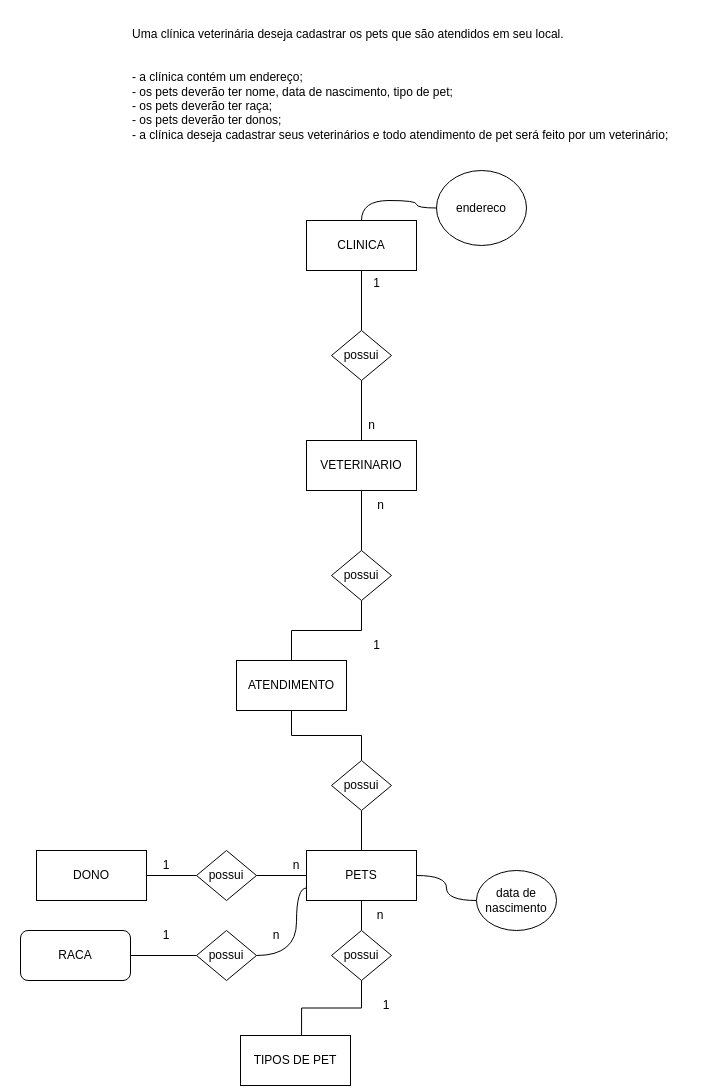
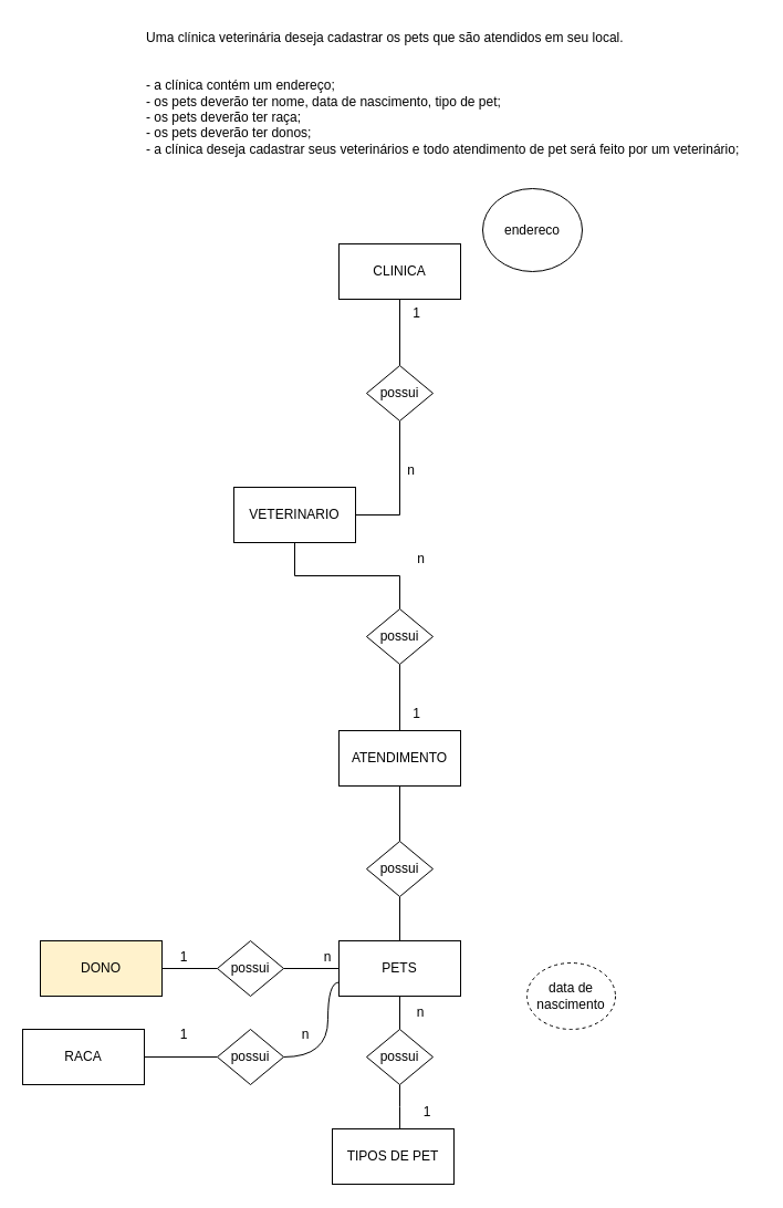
- <mxCell id="5" style="edgeStyle=orthogonalEdgeStyle;rounded=0;orthogonalLoop=1;jettySize=auto;html=1;entryX=0.5;entryY=0;entryDx=0;entryDy=0;endArrow=none;endFill=0;curved=1;" edge="1" parent="1" source="6" target="4"><mxGeometry relative="1" as="geometry" /></mxCell>
- <mxCell id="14" value="VETERINARIO" style="html=1;whiteSpace=wrap;" parent="1" vertex="1"><mxGeometry x="306" y="440" width="110" height="50" as="geometry" /></mxCell>
+ <mxCell id="14" value="VETERINARIO" style="html=1;whiteSpace=wrap;" parent="1" vertex="1"><mxGeometry x="211" y="440" width="110" height="50" as="geometry" /></mxCell>
- <mxCell id="21" value="ATENDIMENTO" style="html=1;whiteSpace=wrap;" vertex="1" parent="1"><mxGeometry x="236" y="660" width="110" height="50" as="geometry" /></mxCell>
+ <mxCell id="21" value="ATENDIMENTO" style="html=1;whiteSpace=wrap;" vertex="1" parent="1"><mxGeometry x="306" y="660" width="110" height="50" as="geometry" /></mxCell>
- <mxCell id="12" value="DONO" style="html=1;whiteSpace=wrap;" parent="1" vertex="1"><mxGeometry x="36" y="850" width="110" height="50" as="geometry" /></mxCell>
+ <mxCell id="12" value="DONO" style="html=1;whiteSpace=wrap;fillColor=#fff2cc;" parent="1" vertex="1"><mxGeometry x="36" y="850" width="110" height="50" as="geometry" /></mxCell>
- <mxCell id="9" style="edgeStyle=orthogonalEdgeStyle;rounded=0;orthogonalLoop=1;jettySize=auto;html=1;entryX=1;entryY=0.5;entryDx=0;entryDy=0;endArrow=none;endFill=0;curved=1;" edge="1" parent="1" source="10" target="8"><mxGeometry relative="1" as="geometry" /></mxCell>
- <mxCell id="10" value="data de nascimento" style="ellipse;whiteSpace=wrap;html=1;" parent="1" vertex="1"><mxGeometry x="476" y="870" width="80" height="60" as="geometry" /></mxCell>
+ <mxCell id="10" value="data de nascimento" style="ellipse;whiteSpace=wrap;html=1;dashed=1;" parent="1" vertex="1"><mxGeometry x="476" y="870" width="80" height="60" as="geometry" /></mxCell>
- <mxCell id="20" value="RACA" style="html=1;whiteSpace=wrap;rounded=1;" vertex="1" parent="1"><mxGeometry x="20" y="930" width="110" height="50" as="geometry" /></mxCell>
+ <mxCell id="20" value="RACA" style="html=1;whiteSpace=wrap;" vertex="1" parent="1"><mxGeometry x="20" y="930" width="110" height="50" as="geometry" /></mxCell>
- <mxCell id="18" value="TIPOS DE PET" style="html=1;whiteSpace=wrap;" vertex="1" parent="1"><mxGeometry x="240" y="1035" width="110" height="50" as="geometry" /></mxCell>
+ <mxCell id="18" value="TIPOS DE PET" style="html=1;whiteSpace=wrap;" vertex="1" parent="1"><mxGeometry x="300" y="1020" width="110" height="50" as="geometry" /></mxCell>
